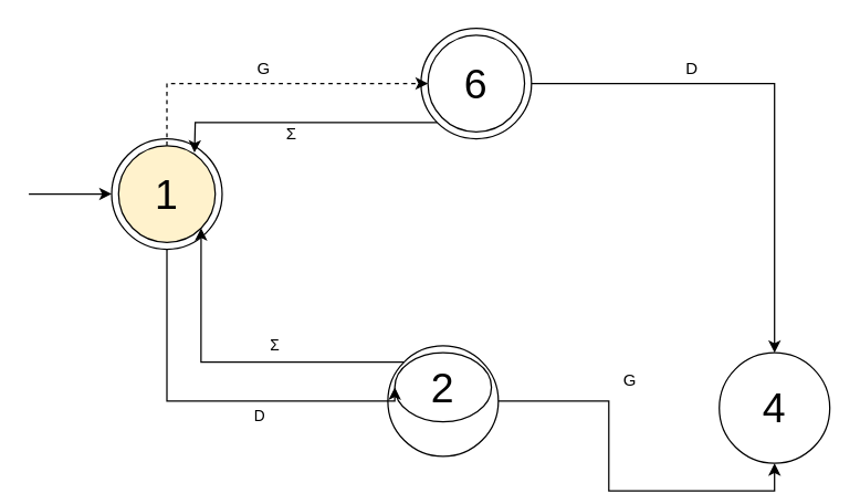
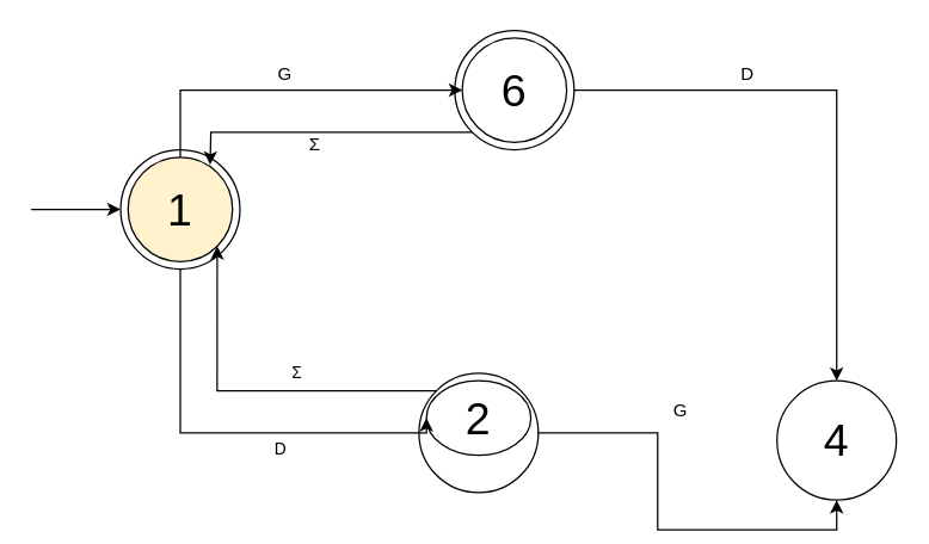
- <mxCell id="12" style="edgeStyle=orthogonalEdgeStyle;rounded=0;orthogonalLoop=1;jettySize=auto;html=1;entryX=0;entryY=0.5;entryDx=0;entryDy=0;dashed=1;" edge="1" parent="1" source="4" target="7"><mxGeometry relative="1" as="geometry"><Array as="points"><mxPoint x="120" y="60" /><mxPoint x="305" y="60" /></Array></mxGeometry></mxCell>
+ <mxCell id="12" style="edgeStyle=orthogonalEdgeStyle;rounded=0;orthogonalLoop=1;jettySize=auto;html=1;entryX=0;entryY=0.5;entryDx=0;entryDy=0;" edge="1" parent="1" source="4" target="7"><mxGeometry relative="1" as="geometry"><Array as="points"><mxPoint x="120" y="60" /><mxPoint x="305" y="60" /></Array></mxGeometry></mxCell>
